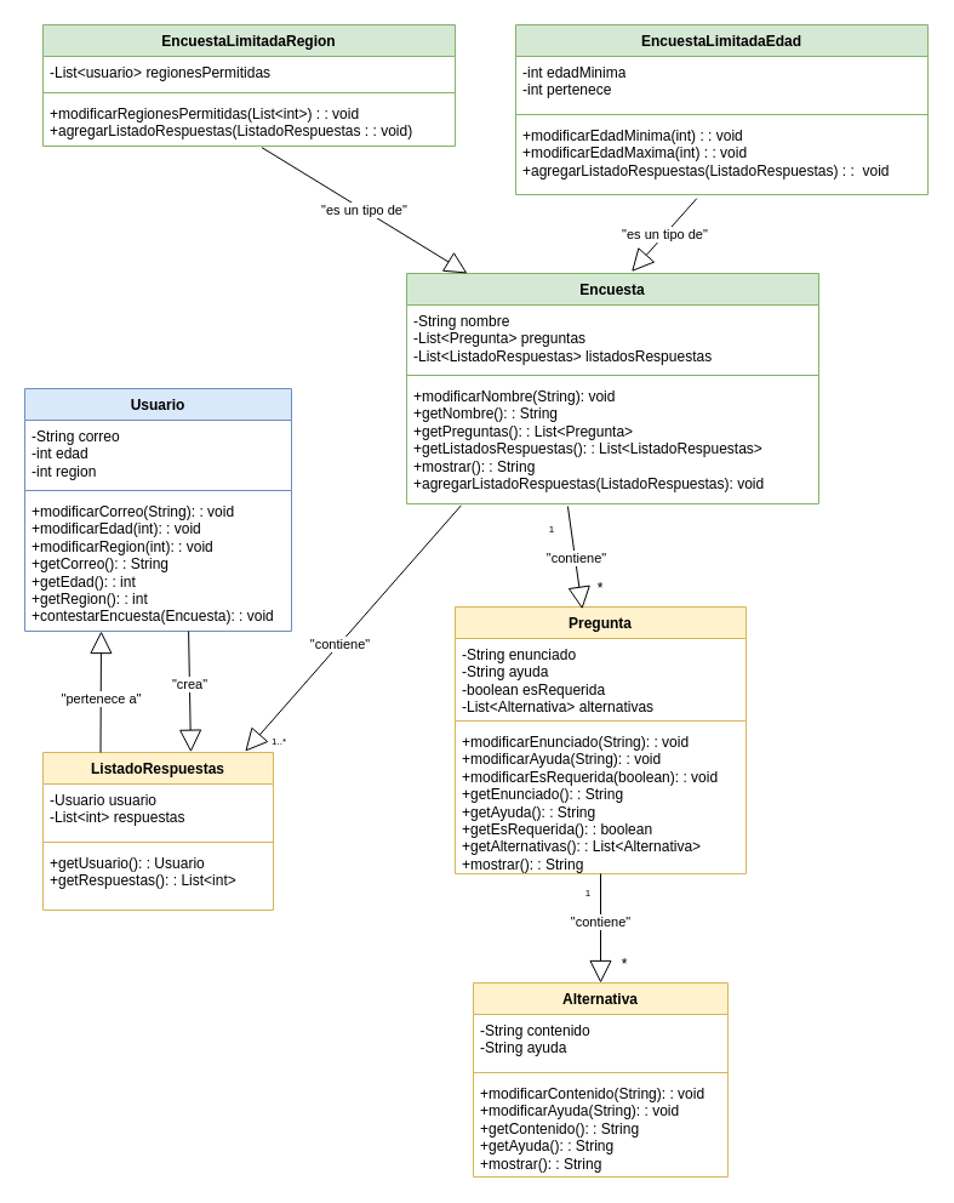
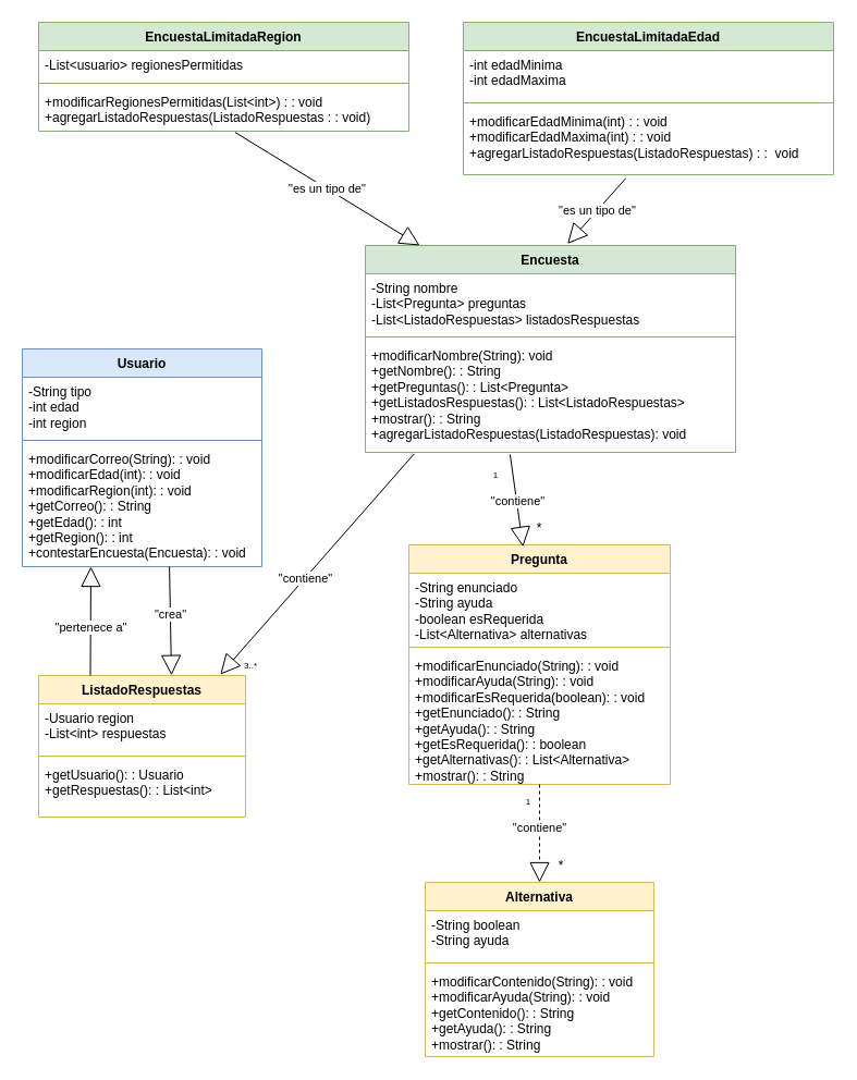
- <mxCell id="7" value="&lt;div&gt;-int edadMinima&lt;/div&gt;&lt;div&gt;-int pertenece&lt;br&gt;&lt;/div&gt;" style="text;strokeColor=none;fillColor=none;align=left;verticalAlign=top;spacingLeft=4;spacingRight=4;overflow=hidden;rotatable=0;points=[[0,0.5],[1,0.5]];portConstraint=eastwest;whiteSpace=wrap;html=1;" vertex="1" parent="6"><mxGeometry y="26" width="340" height="44" as="geometry" /></mxCell>
+ <mxCell id="7" value="&lt;div&gt;-int edadMinima&lt;/div&gt;&lt;div&gt;-int edadMaxima&lt;br&gt;&lt;/div&gt;" style="text;strokeColor=none;fillColor=none;align=left;verticalAlign=top;spacingLeft=4;spacingRight=4;overflow=hidden;rotatable=0;points=[[0,0.5],[1,0.5]];portConstraint=eastwest;whiteSpace=wrap;html=1;" vertex="1" parent="6"><mxGeometry y="26" width="340" height="44" as="geometry" /></mxCell>
- <mxCell id="15" value="-String correo&lt;br&gt;-int edad&lt;br&gt;-int region" style="text;strokeColor=none;fillColor=none;align=left;verticalAlign=top;spacingLeft=4;spacingRight=4;overflow=hidden;rotatable=0;points=[[0,0.5],[1,0.5]];portConstraint=eastwest;whiteSpace=wrap;html=1;" vertex="1" parent="14"><mxGeometry y="26" width="220" height="54" as="geometry" /></mxCell>
+ <mxCell id="15" value="-String tipo&lt;br&gt;-int edad&lt;br&gt;-int region" style="text;strokeColor=none;fillColor=none;align=left;verticalAlign=top;spacingLeft=4;spacingRight=4;overflow=hidden;rotatable=0;points=[[0,0.5],[1,0.5]];portConstraint=eastwest;whiteSpace=wrap;html=1;" vertex="1" parent="14"><mxGeometry y="26" width="220" height="54" as="geometry" /></mxCell>
- <mxCell id="39" value="&lt;font style=&quot;font-size: 8px;&quot;&gt;1..*&lt;/font&gt;" style="text;html=1;align=center;verticalAlign=middle;whiteSpace=wrap;rounded=0;" vertex="1" parent="1"><mxGeometry x="220" y="605" width="20" height="10" as="geometry" /></mxCell>
+ <mxCell id="39" value="&lt;font style=&quot;font-size: 8px;&quot;&gt;3..*&lt;/font&gt;" style="text;html=1;align=center;verticalAlign=middle;whiteSpace=wrap;rounded=0;" vertex="1" parent="1"><mxGeometry x="220" y="605" width="20" height="10" as="geometry" /></mxCell>
- <mxCell id="19" value="-Usuario usuario&lt;br&gt;-List&amp;lt;int&amp;gt; respuestas" style="text;strokeColor=none;fillColor=none;align=left;verticalAlign=top;spacingLeft=4;spacingRight=4;overflow=hidden;rotatable=0;points=[[0,0.5],[1,0.5]];portConstraint=eastwest;whiteSpace=wrap;html=1;" vertex="1" parent="18"><mxGeometry y="26" width="190" height="44" as="geometry" /></mxCell>
+ <mxCell id="19" value="-Usuario region&lt;br&gt;-List&amp;lt;int&amp;gt; respuestas" style="text;strokeColor=none;fillColor=none;align=left;verticalAlign=top;spacingLeft=4;spacingRight=4;overflow=hidden;rotatable=0;points=[[0,0.5],[1,0.5]];portConstraint=eastwest;whiteSpace=wrap;html=1;" vertex="1" parent="18"><mxGeometry y="26" width="190" height="44" as="geometry" /></mxCell>
- <mxCell id="34" value="&quot;contiene&quot;" style="endArrow=block;endSize=16;endFill=0;html=1;rounded=0;exitX=0.5;exitY=1;exitDx=0;exitDy=0;verticalAlign=middle;" edge="1" parent="1" source="22" target="26"><mxGeometry x="-0.111" width="160" relative="1" as="geometry"><mxPoint x="323" y="750" as="sourcePoint" /><mxPoint x="145" y="953" as="targetPoint" /><mxPoint as="offset" /></mxGeometry></mxCell>
+ <mxCell id="34" value="&quot;contiene&quot;" style="endArrow=block;endSize=16;endFill=0;html=1;rounded=0;exitX=0.5;exitY=1;exitDx=0;exitDy=0;verticalAlign=middle;dashed=1;" edge="1" parent="1" source="22" target="26"><mxGeometry x="-0.111" width="160" relative="1" as="geometry"><mxPoint x="323" y="750" as="sourcePoint" /><mxPoint x="145" y="953" as="targetPoint" /><mxPoint as="offset" /></mxGeometry></mxCell>
- <mxCell id="27" value="-String contenido&lt;br&gt;-String ayuda" style="text;strokeColor=none;fillColor=none;align=left;verticalAlign=top;spacingLeft=4;spacingRight=4;overflow=hidden;rotatable=0;points=[[0,0.5],[1,0.5]];portConstraint=eastwest;whiteSpace=wrap;html=1;" vertex="1" parent="26"><mxGeometry y="26" width="210" height="44" as="geometry" /></mxCell>
+ <mxCell id="27" value="-String boolean&lt;br&gt;-String ayuda" style="text;strokeColor=none;fillColor=none;align=left;verticalAlign=top;spacingLeft=4;spacingRight=4;overflow=hidden;rotatable=0;points=[[0,0.5],[1,0.5]];portConstraint=eastwest;whiteSpace=wrap;html=1;" vertex="1" parent="26"><mxGeometry y="26" width="210" height="44" as="geometry" /></mxCell>
